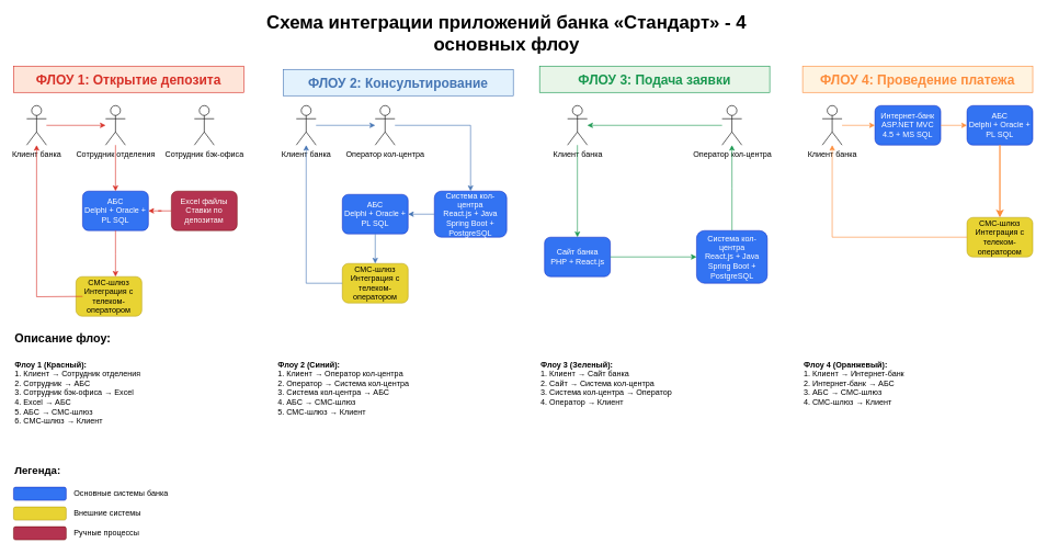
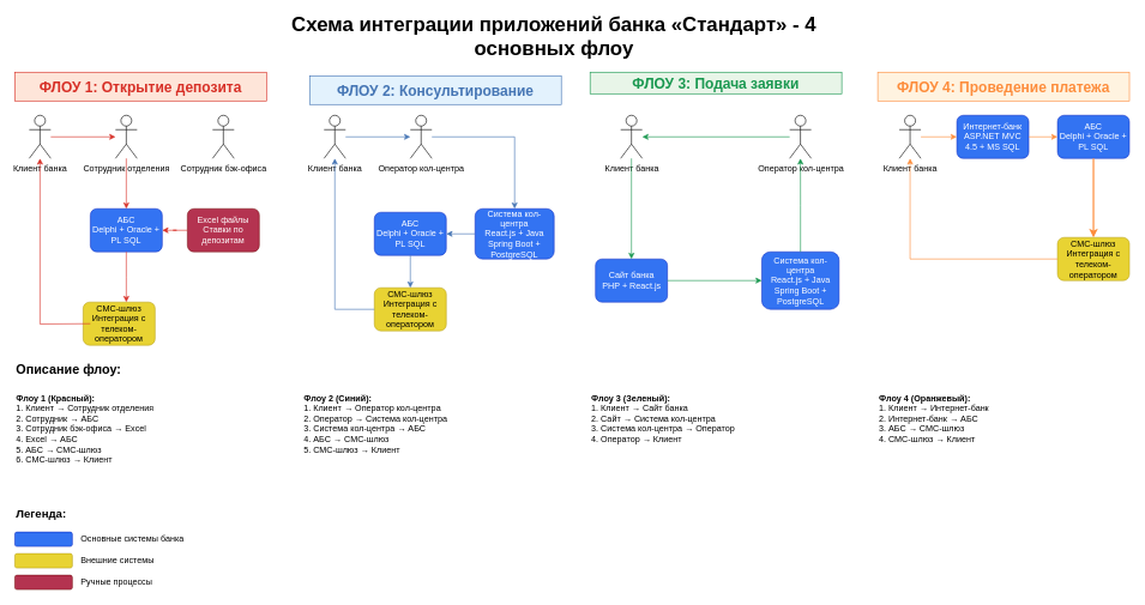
- <mxCell id="26" value="ФЛОУ 3: Подача заявки" style="text;html=1;align=center;verticalAlign=middle;whiteSpace=wrap;rounded=0;fontSize=20;fontStyle=1;fontColor=#1a9850;fillColor=#e8f5e8;strokeColor=#1a9850;" parent="1" vertex="1"><mxGeometry x="820" y="100" width="350" height="40" as="geometry" /></mxCell>
+ <mxCell id="26" value="ФЛОУ 3: Подача заявки" style="text;html=1;align=center;verticalAlign=middle;whiteSpace=wrap;rounded=0;fontSize=20;fontStyle=1;fontColor=#1a9850;fillColor=#e8f5e8;strokeColor=#1a9850;" parent="1" vertex="1"><mxGeometry x="820" y="100" width="350" height="30" as="geometry" /></mxCell>
